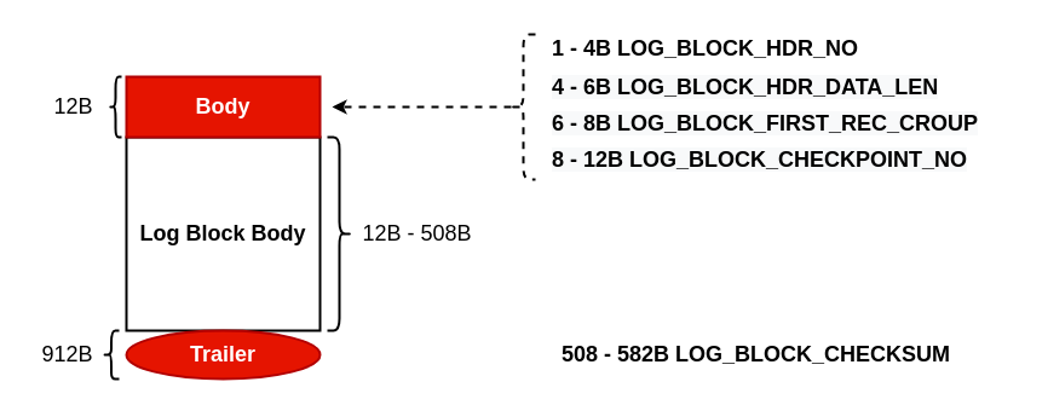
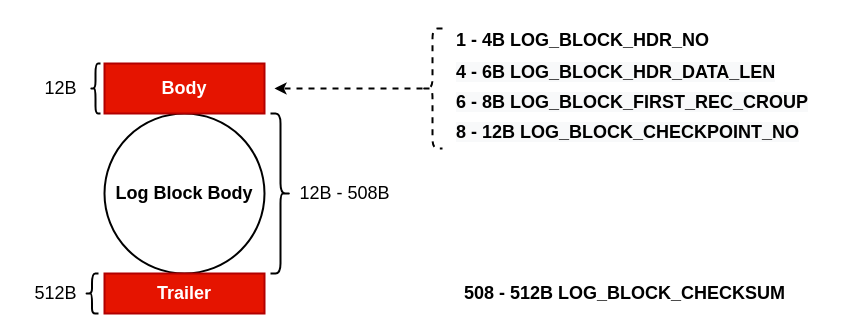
- <mxCell id="2" value="&lt;b&gt;&lt;font style=&quot;font-size: 18px;&quot;&gt;Log Block Body&lt;/font&gt;&lt;/b&gt;" style="whiteSpace=wrap;html=1;aspect=fixed;strokeWidth=2;" vertex="1" parent="1"><mxGeometry x="104" y="113" width="160" height="160" as="geometry" /></mxCell>
+ <mxCell id="2" value="&lt;b&gt;&lt;font style=&quot;font-size: 18px;&quot;&gt;Log Block Body&lt;/font&gt;&lt;/b&gt;" style="ellipse;whiteSpace=wrap;html=1;aspect=fixed;strokeWidth=2;" vertex="1" parent="1"><mxGeometry x="104" y="113" width="160" height="160" as="geometry" /></mxCell>
- <mxCell id="10" value="912B" style="text;html=1;align=center;verticalAlign=middle;resizable=0;points=[];autosize=1;strokeColor=none;fillColor=none;fontSize=18;" vertex="1" parent="1"><mxGeometry x="20" y="273" width="70" height="40" as="geometry" /></mxCell>
+ <mxCell id="10" value="512B" style="text;html=1;align=center;verticalAlign=middle;resizable=0;points=[];autosize=1;strokeColor=none;fillColor=none;fontSize=18;" vertex="1" parent="1"><mxGeometry x="20" y="273" width="70" height="40" as="geometry" /></mxCell>
- <mxCell id="4" value="&lt;b&gt;Trailer&lt;/b&gt;" style="ellipse;whiteSpace=wrap;html=1;strokeWidth=2;fontSize=18;fillColor=#e51400;fontColor=#ffffff;strokeColor=#B20000;" vertex="1" parent="1"><mxGeometry x="104" y="273" width="160" height="40" as="geometry" /></mxCell>
+ <mxCell id="4" value="&lt;b&gt;Trailer&lt;/b&gt;" style="rounded=0;whiteSpace=wrap;html=1;strokeWidth=2;fontSize=18;fillColor=#e51400;fontColor=#ffffff;strokeColor=#B20000;" vertex="1" parent="1"><mxGeometry x="104" y="273" width="160" height="40" as="geometry" /></mxCell>
- <mxCell id="17" value="&lt;b&gt;508 - 582B LOG_BLOCK_CHECKSUM&lt;/b&gt;" style="text;html=1;align=center;verticalAlign=middle;resizable=0;points=[];autosize=1;strokeColor=none;fillColor=none;fontSize=18;" vertex="1" parent="1"><mxGeometry x="454" y="273" width="340" height="40" as="geometry" /></mxCell>
+ <mxCell id="17" value="&lt;b&gt;508 - 512B LOG_BLOCK_CHECKSUM&lt;/b&gt;" style="text;html=1;align=center;verticalAlign=middle;resizable=0;points=[];autosize=1;strokeColor=none;fillColor=none;fontSize=18;" vertex="1" parent="1"><mxGeometry x="454" y="273" width="340" height="40" as="geometry" /></mxCell>
